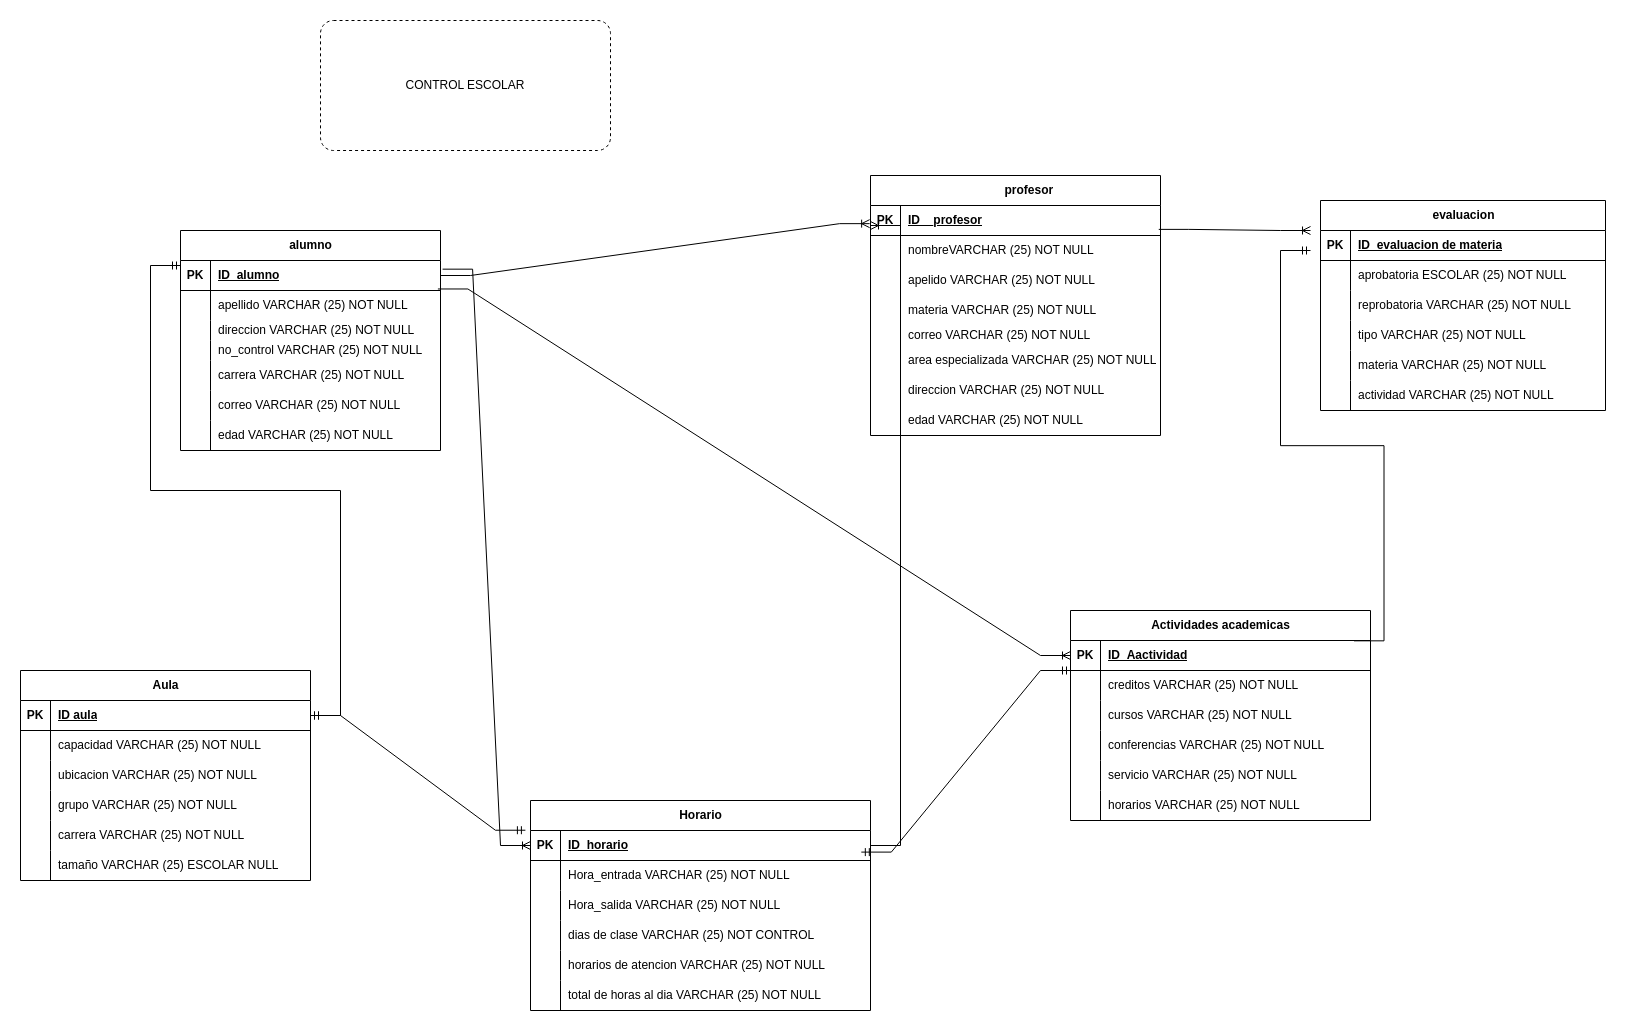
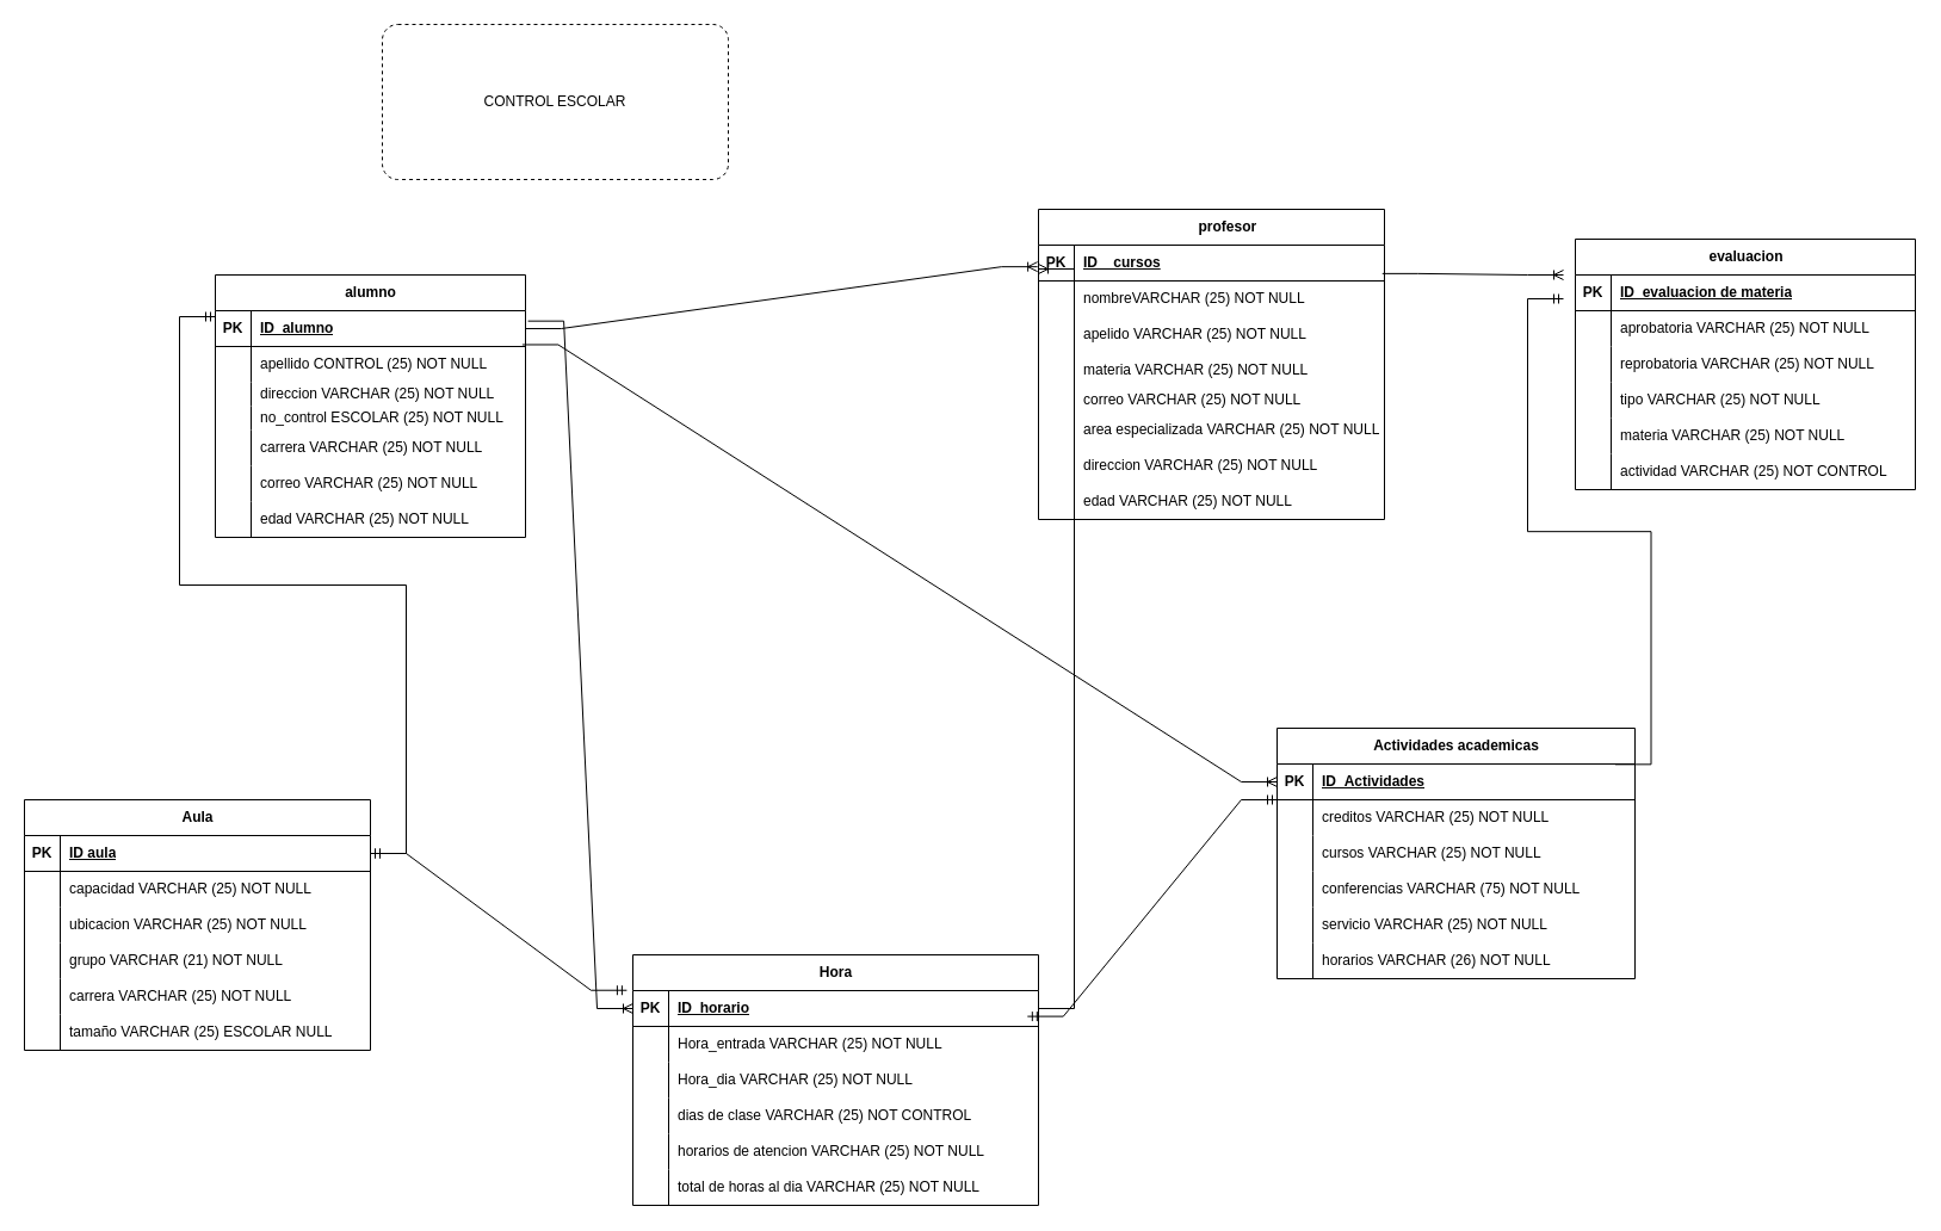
- <mxCell id="27" value="ID__profesor" style="shape=partialRectangle;connectable=0;fillColor=none;top=0;left=0;bottom=0;right=0;align=left;spacingLeft=6;fontStyle=5;overflow=hidden;whiteSpace=wrap;html=1;" vertex="1" parent="25"><mxGeometry x="30" width="260" height="30" as="geometry"><mxRectangle width="260" height="30" as="alternateBounds" /></mxGeometry></mxCell>
+ <mxCell id="27" value="ID__cursos" style="shape=partialRectangle;connectable=0;fillColor=none;top=0;left=0;bottom=0;right=0;align=left;spacingLeft=6;fontStyle=5;overflow=hidden;whiteSpace=wrap;html=1;" vertex="1" parent="25"><mxGeometry x="30" width="260" height="30" as="geometry"><mxRectangle width="260" height="30" as="alternateBounds" /></mxGeometry></mxCell>
- <mxCell id="93" value="aprobatoria ESCOLAR (25) NOT NULL" style="shape=partialRectangle;connectable=0;fillColor=none;top=0;left=0;bottom=0;right=0;align=left;spacingLeft=6;overflow=hidden;whiteSpace=wrap;html=1;" vertex="1" parent="91"><mxGeometry x="30" width="255" height="30" as="geometry"><mxRectangle width="255" height="30" as="alternateBounds" /></mxGeometry></mxCell>
+ <mxCell id="93" value="aprobatoria VARCHAR (25) NOT NULL" style="shape=partialRectangle;connectable=0;fillColor=none;top=0;left=0;bottom=0;right=0;align=left;spacingLeft=6;overflow=hidden;whiteSpace=wrap;html=1;" vertex="1" parent="91"><mxGeometry x="30" width="255" height="30" as="geometry"><mxRectangle width="255" height="30" as="alternateBounds" /></mxGeometry></mxCell>
- <mxCell id="8" value="apellido VARCHAR (25) NOT NULL" style="shape=partialRectangle;connectable=0;fillColor=none;top=0;left=0;bottom=0;right=0;align=left;spacingLeft=6;overflow=hidden;whiteSpace=wrap;html=1;" vertex="1" parent="6"><mxGeometry x="30" width="230" height="30" as="geometry"><mxRectangle width="230" height="30" as="alternateBounds" /></mxGeometry></mxCell>
+ <mxCell id="8" value="apellido CONTROL (25) NOT NULL" style="shape=partialRectangle;connectable=0;fillColor=none;top=0;left=0;bottom=0;right=0;align=left;spacingLeft=6;overflow=hidden;whiteSpace=wrap;html=1;" vertex="1" parent="6"><mxGeometry x="30" width="230" height="30" as="geometry"><mxRectangle width="230" height="30" as="alternateBounds" /></mxGeometry></mxCell>
- <mxCell id="14" value="no_control VARCHAR (25) NOT NULL" style="shape=partialRectangle;connectable=0;fillColor=none;top=0;left=0;bottom=0;right=0;align=left;spacingLeft=6;overflow=hidden;whiteSpace=wrap;html=1;" vertex="1" parent="12"><mxGeometry x="30" width="230" height="20" as="geometry"><mxRectangle width="230" height="20" as="alternateBounds" /></mxGeometry></mxCell>
+ <mxCell id="14" value="no_control ESCOLAR (25) NOT NULL" style="shape=partialRectangle;connectable=0;fillColor=none;top=0;left=0;bottom=0;right=0;align=left;spacingLeft=6;overflow=hidden;whiteSpace=wrap;html=1;" vertex="1" parent="12"><mxGeometry x="30" width="230" height="20" as="geometry"><mxRectangle width="230" height="20" as="alternateBounds" /></mxGeometry></mxCell>
- <mxCell id="105" value="actividad VARCHAR (25) NOT NULL" style="shape=partialRectangle;connectable=0;fillColor=none;top=0;left=0;bottom=0;right=0;align=left;spacingLeft=6;overflow=hidden;whiteSpace=wrap;html=1;" vertex="1" parent="103"><mxGeometry x="30" width="255" height="30" as="geometry"><mxRectangle width="255" height="30" as="alternateBounds" /></mxGeometry></mxCell>
+ <mxCell id="105" value="actividad VARCHAR (25) NOT CONTROL" style="shape=partialRectangle;connectable=0;fillColor=none;top=0;left=0;bottom=0;right=0;align=left;spacingLeft=6;overflow=hidden;whiteSpace=wrap;html=1;" vertex="1" parent="103"><mxGeometry x="30" width="255" height="30" as="geometry"><mxRectangle width="255" height="30" as="alternateBounds" /></mxGeometry></mxCell>
- <mxCell id="109" value="ID_Aactividad" style="shape=partialRectangle;connectable=0;fillColor=none;top=0;left=0;bottom=0;right=0;align=left;spacingLeft=6;fontStyle=5;overflow=hidden;whiteSpace=wrap;html=1;" vertex="1" parent="107"><mxGeometry x="30" width="270" height="30" as="geometry"><mxRectangle width="270" height="30" as="alternateBounds" /></mxGeometry></mxCell>
+ <mxCell id="109" value="ID_Actividades" style="shape=partialRectangle;connectable=0;fillColor=none;top=0;left=0;bottom=0;right=0;align=left;spacingLeft=6;fontStyle=5;overflow=hidden;whiteSpace=wrap;html=1;" vertex="1" parent="107"><mxGeometry x="30" width="270" height="30" as="geometry"><mxRectangle width="270" height="30" as="alternateBounds" /></mxGeometry></mxCell>
- <mxCell id="118" value="conferencias VARCHAR (25) NOT NULL" style="shape=partialRectangle;connectable=0;fillColor=none;top=0;left=0;bottom=0;right=0;align=left;spacingLeft=6;overflow=hidden;whiteSpace=wrap;html=1;" vertex="1" parent="116"><mxGeometry x="30" width="270" height="30" as="geometry"><mxRectangle width="270" height="30" as="alternateBounds" /></mxGeometry></mxCell>
+ <mxCell id="118" value="conferencias VARCHAR (75) NOT NULL" style="shape=partialRectangle;connectable=0;fillColor=none;top=0;left=0;bottom=0;right=0;align=left;spacingLeft=6;overflow=hidden;whiteSpace=wrap;html=1;" vertex="1" parent="116"><mxGeometry x="30" width="270" height="30" as="geometry"><mxRectangle width="270" height="30" as="alternateBounds" /></mxGeometry></mxCell>
- <mxCell id="61" value="grupo VARCHAR (25) NOT NULL" style="shape=partialRectangle;connectable=0;fillColor=none;top=0;left=0;bottom=0;right=0;align=left;spacingLeft=6;overflow=hidden;whiteSpace=wrap;html=1;" vertex="1" parent="59"><mxGeometry x="30" width="260" height="30" as="geometry"><mxRectangle width="260" height="30" as="alternateBounds" /></mxGeometry></mxCell>
+ <mxCell id="61" value="grupo VARCHAR (21) NOT NULL" style="shape=partialRectangle;connectable=0;fillColor=none;top=0;left=0;bottom=0;right=0;align=left;spacingLeft=6;overflow=hidden;whiteSpace=wrap;html=1;" vertex="1" parent="59"><mxGeometry x="30" width="260" height="30" as="geometry"><mxRectangle width="260" height="30" as="alternateBounds" /></mxGeometry></mxCell>
- <mxCell id="124" value="horarios VARCHAR (25) NOT NULL" style="shape=partialRectangle;connectable=0;fillColor=none;top=0;left=0;bottom=0;right=0;align=left;spacingLeft=6;overflow=hidden;whiteSpace=wrap;html=1;" vertex="1" parent="122"><mxGeometry x="30" width="270" height="30" as="geometry"><mxRectangle width="270" height="30" as="alternateBounds" /></mxGeometry></mxCell>
+ <mxCell id="124" value="horarios VARCHAR (26) NOT NULL" style="shape=partialRectangle;connectable=0;fillColor=none;top=0;left=0;bottom=0;right=0;align=left;spacingLeft=6;overflow=hidden;whiteSpace=wrap;html=1;" vertex="1" parent="122"><mxGeometry x="30" width="270" height="30" as="geometry"><mxRectangle width="270" height="30" as="alternateBounds" /></mxGeometry></mxCell>
- <mxCell id="68" value="Horario" style="shape=table;startSize=30;container=1;collapsible=1;childLayout=tableLayout;fixedRows=1;rowLines=0;fontStyle=1;align=center;resizeLast=1;html=1;" vertex="1" parent="1"><mxGeometry x="530" y="800" width="340" height="210" as="geometry" /></mxCell>
+ <mxCell id="68" value="Hora" style="shape=table;startSize=30;container=1;collapsible=1;childLayout=tableLayout;fixedRows=1;rowLines=0;fontStyle=1;align=center;resizeLast=1;html=1;" vertex="1" parent="1"><mxGeometry x="530" y="800" width="340" height="210" as="geometry" /></mxCell>
- <mxCell id="77" value="Hora_salida VARCHAR (25) NOT NULL" style="shape=partialRectangle;connectable=0;fillColor=none;top=0;left=0;bottom=0;right=0;align=left;spacingLeft=6;overflow=hidden;whiteSpace=wrap;html=1;" vertex="1" parent="75"><mxGeometry x="30" width="310" height="30" as="geometry"><mxRectangle width="310" height="30" as="alternateBounds" /></mxGeometry></mxCell>
+ <mxCell id="77" value="Hora_dia VARCHAR (25) NOT NULL" style="shape=partialRectangle;connectable=0;fillColor=none;top=0;left=0;bottom=0;right=0;align=left;spacingLeft=6;overflow=hidden;whiteSpace=wrap;html=1;" vertex="1" parent="75"><mxGeometry x="30" width="310" height="30" as="geometry"><mxRectangle width="310" height="30" as="alternateBounds" /></mxGeometry></mxCell>
